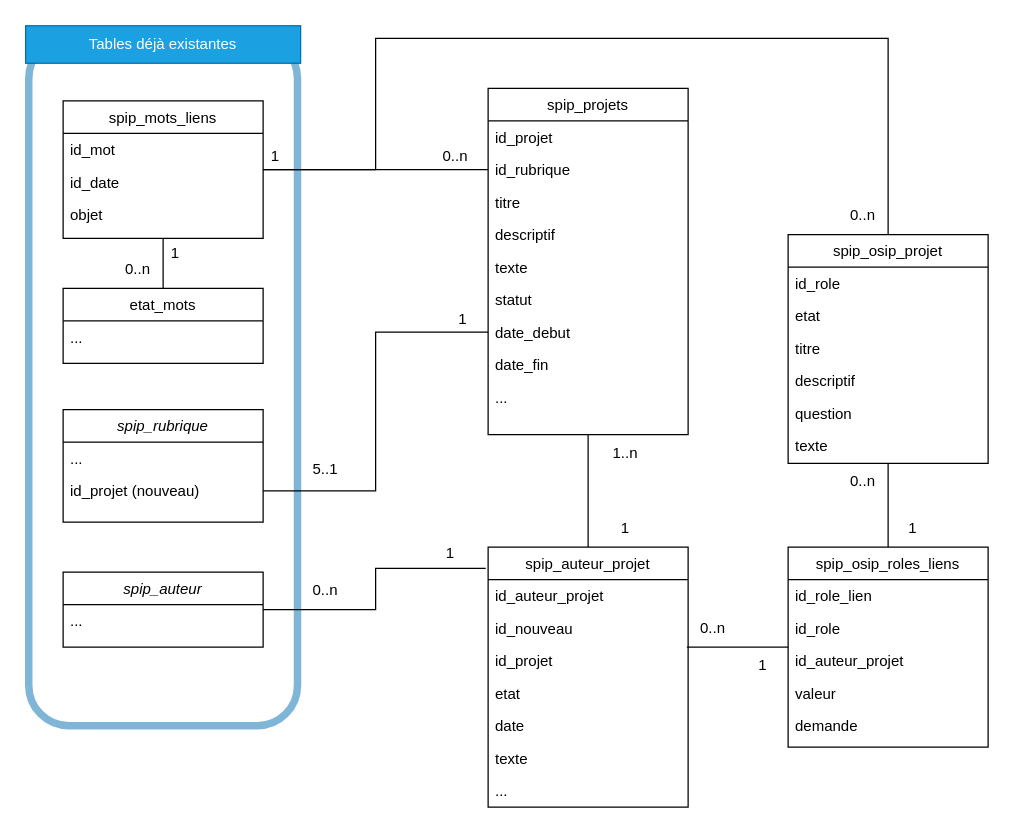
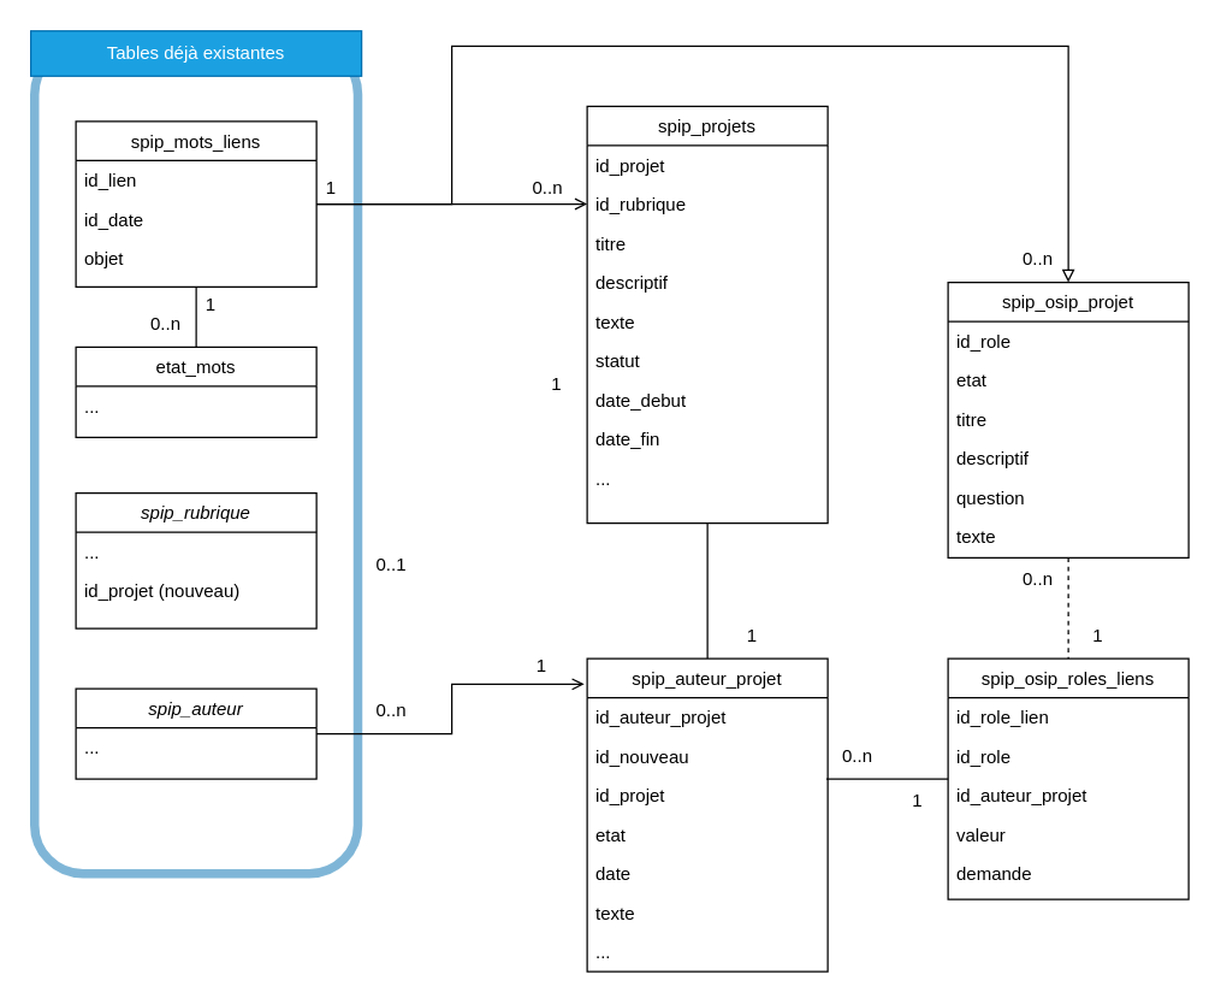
- <mxCell id="19" value="id_mot" style="text;align=left;verticalAlign=top;spacingLeft=4;spacingRight=4;overflow=hidden;rotatable=0;points=[[0,0.5],[1,0.5]];portConstraint=eastwest;" parent="18" vertex="1"><mxGeometry y="26" width="160" height="26" as="geometry" /></mxCell>
+ <mxCell id="19" value="id_lien" style="text;align=left;verticalAlign=top;spacingLeft=4;spacingRight=4;overflow=hidden;rotatable=0;points=[[0,0.5],[1,0.5]];portConstraint=eastwest;" parent="18" vertex="1"><mxGeometry y="26" width="160" height="26" as="geometry" /></mxCell>
- <mxCell id="16" style="edgeStyle=orthogonalEdgeStyle;rounded=0;orthogonalLoop=1;jettySize=auto;html=1;entryX=0;entryY=0.5;entryDx=0;entryDy=0;endArrow=none;endFill=0;" parent="1" source="18" target="8" edge="1"><mxGeometry relative="1" as="geometry" /></mxCell>
+ <mxCell id="16" style="edgeStyle=orthogonalEdgeStyle;rounded=0;orthogonalLoop=1;jettySize=auto;html=1;entryX=0;entryY=0.5;entryDx=0;entryDy=0;endArrow=open;endFill=0;" parent="1" source="18" target="8" edge="1"><mxGeometry relative="1" as="geometry" /></mxCell>
- <mxCell id="17" style="edgeStyle=orthogonalEdgeStyle;rounded=0;orthogonalLoop=1;jettySize=auto;html=1;entryX=0.5;entryY=0;entryDx=0;entryDy=0;endArrow=none;endFill=0;" parent="1" source="18" target="38" edge="1"><mxGeometry relative="1" as="geometry"><Array as="points"><mxPoint x="300" y="135" /><mxPoint x="300" y="30" /><mxPoint x="710" y="30" /></Array></mxGeometry></mxCell>
+ <mxCell id="17" style="edgeStyle=orthogonalEdgeStyle;rounded=0;orthogonalLoop=1;jettySize=auto;html=1;entryX=0.5;entryY=0;entryDx=0;entryDy=0;endArrow=block;endFill=0;" parent="1" source="18" target="38" edge="1"><mxGeometry relative="1" as="geometry"><Array as="points"><mxPoint x="300" y="135" /><mxPoint x="300" y="30" /><mxPoint x="710" y="30" /></Array></mxGeometry></mxCell>
- <mxCell id="52" style="edgeStyle=orthogonalEdgeStyle;rounded=0;orthogonalLoop=1;jettySize=auto;html=1;entryX=0;entryY=0.5;entryDx=0;entryDy=0;endArrow=none;endFill=0;" parent="1" source="5" target="13" edge="1"><mxGeometry relative="1" as="geometry" /></mxCell>
- <mxCell id="68" value="1..n" style="text;html=1;align=center;verticalAlign=middle;whiteSpace=wrap;rounded=0;" parent="1" vertex="1"><mxGeometry x="470" y="347" width="60" height="30" as="geometry" /></mxCell>
- <mxCell id="62" value="5..1" style="text;html=1;align=center;verticalAlign=middle;whiteSpace=wrap;rounded=0;" parent="1" vertex="1"><mxGeometry x="230" y="360" width="60" height="30" as="geometry" /></mxCell>
+ <mxCell id="62" value="0..1" style="text;html=1;align=center;verticalAlign=middle;whiteSpace=wrap;rounded=0;" parent="1" vertex="1"><mxGeometry x="230" y="360" width="60" height="30" as="geometry" /></mxCell>
- <mxCell id="37" style="edgeStyle=orthogonalEdgeStyle;rounded=0;orthogonalLoop=1;jettySize=auto;html=1;entryX=0.5;entryY=0;entryDx=0;entryDy=0;endArrow=none;endFill=0;" parent="1" source="38" target="45" edge="1"><mxGeometry relative="1" as="geometry" /></mxCell>
+ <mxCell id="37" style="edgeStyle=orthogonalEdgeStyle;rounded=0;orthogonalLoop=1;jettySize=auto;html=1;entryX=0.5;entryY=0;entryDx=0;entryDy=0;endArrow=none;endFill=0;dashed=1;" parent="1" source="38" target="45" edge="1"><mxGeometry relative="1" as="geometry" /></mxCell>
- <mxCell id="53" style="edgeStyle=orthogonalEdgeStyle;rounded=0;orthogonalLoop=1;jettySize=auto;html=1;entryX=-0.012;entryY=0.082;entryDx=0;entryDy=0;entryPerimeter=0;endArrow=none;endFill=0;" parent="1" source="25" target="29" edge="1"><mxGeometry relative="1" as="geometry" /></mxCell>
+ <mxCell id="53" style="edgeStyle=orthogonalEdgeStyle;rounded=0;orthogonalLoop=1;jettySize=auto;html=1;entryX=-0.012;entryY=0.082;entryDx=0;entryDy=0;entryPerimeter=0;endArrow=open;endFill=0;" parent="1" source="25" target="29" edge="1"><mxGeometry relative="1" as="geometry" /></mxCell>
